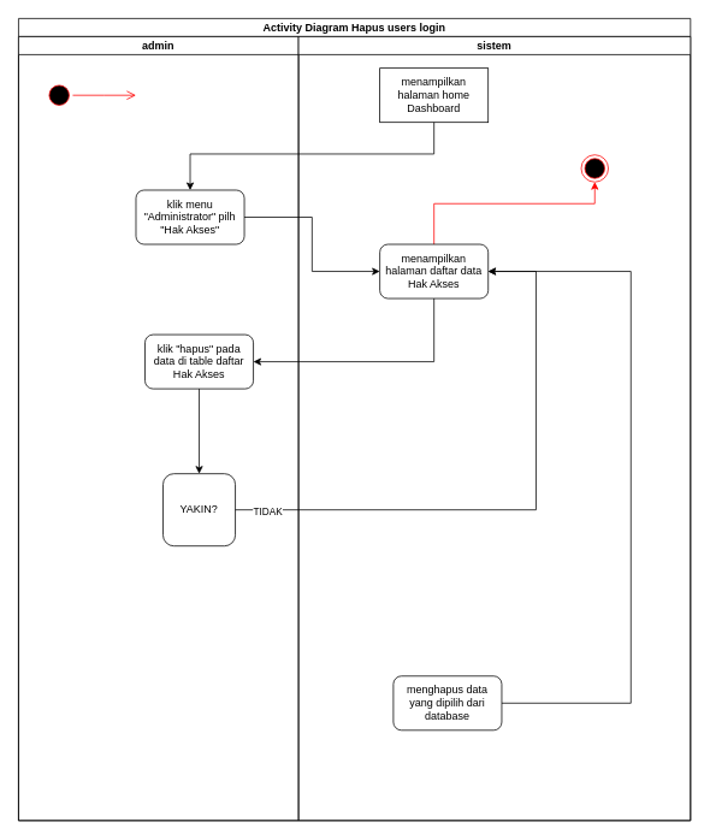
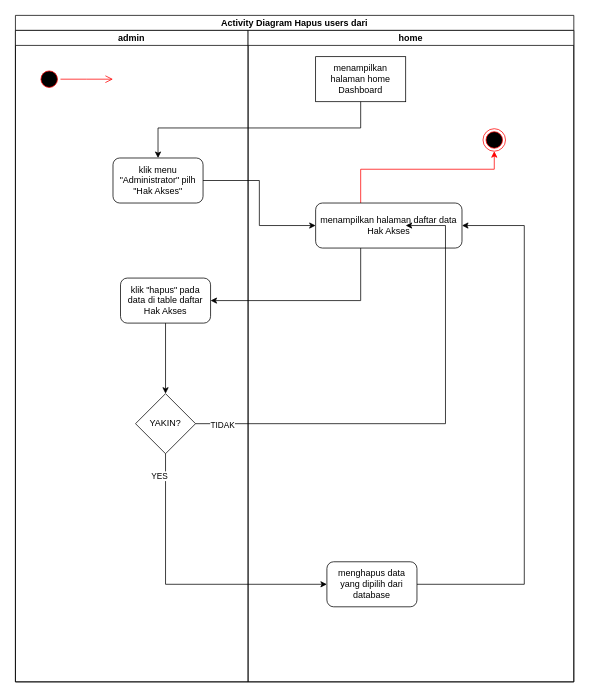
- <mxCell id="2" value="Activity Diagram Hapus users login" style="swimlane;childLayout=stackLayout;resizeParent=1;resizeParentMax=0;startSize=20;" parent="1" vertex="1"><mxGeometry x="20" y="20" width="744" height="888" as="geometry" /></mxCell>
+ <mxCell id="2" value="Activity Diagram Hapus users dari" style="swimlane;childLayout=stackLayout;resizeParent=1;resizeParentMax=0;startSize=20;" parent="1" vertex="1"><mxGeometry x="20" y="20" width="744" height="888" as="geometry" /></mxCell>
- <mxCell id="10" value="sistem" style="swimlane;startSize=20;" parent="2" vertex="1"><mxGeometry x="310" y="20" width="434" height="868" as="geometry" /></mxCell>
+ <mxCell id="10" value="home" style="swimlane;startSize=20;" parent="2" vertex="1"><mxGeometry x="310" y="20" width="434" height="868" as="geometry" /></mxCell>
- <mxCell id="13" value="menampilkan halaman daftar data Hak Akses" style="rounded=1;whiteSpace=wrap;html=1;" parent="10" vertex="1"><mxGeometry x="90" y="230" width="120" height="60" as="geometry" /></mxCell>
+ <mxCell id="13" value="menampilkan halaman daftar data Hak Akses" style="rounded=1;whiteSpace=wrap;html=1;" parent="10" vertex="1"><mxGeometry x="90" y="230" width="195" height="60" as="geometry" /></mxCell>
- <mxCell id="9" value="YAKIN?" style="whiteSpace=wrap;html=1;rounded=1;" parent="3" vertex="1"><mxGeometry x="160" y="484" width="80" height="80" as="geometry" /></mxCell>
+ <mxCell id="9" value="YAKIN?" style="rhombus;whiteSpace=wrap;html=1;" parent="3" vertex="1"><mxGeometry x="160" y="484" width="80" height="80" as="geometry" /></mxCell>
+ <mxCell id="22" style="edgeStyle=orthogonalEdgeStyle;rounded=0;orthogonalLoop=1;jettySize=auto;html=1;entryX=0;entryY=0.5;entryDx=0;entryDy=0;strokeColor=#000000;" parent="2" source="9" target="15" edge="1"><mxGeometry relative="1" as="geometry"><Array as="points"><mxPoint x="200" y="758" /></Array></mxGeometry></mxCell>
+ <mxCell id="23" value="YES" style="edgeLabel;html=1;align=center;verticalAlign=middle;resizable=0;points=[];" parent="22" vertex="1" connectable="0"><mxGeometry x="-0.06" relative="1" as="geometry"><mxPoint x="-18" y="-145" as="offset" /></mxGeometry></mxCell>
